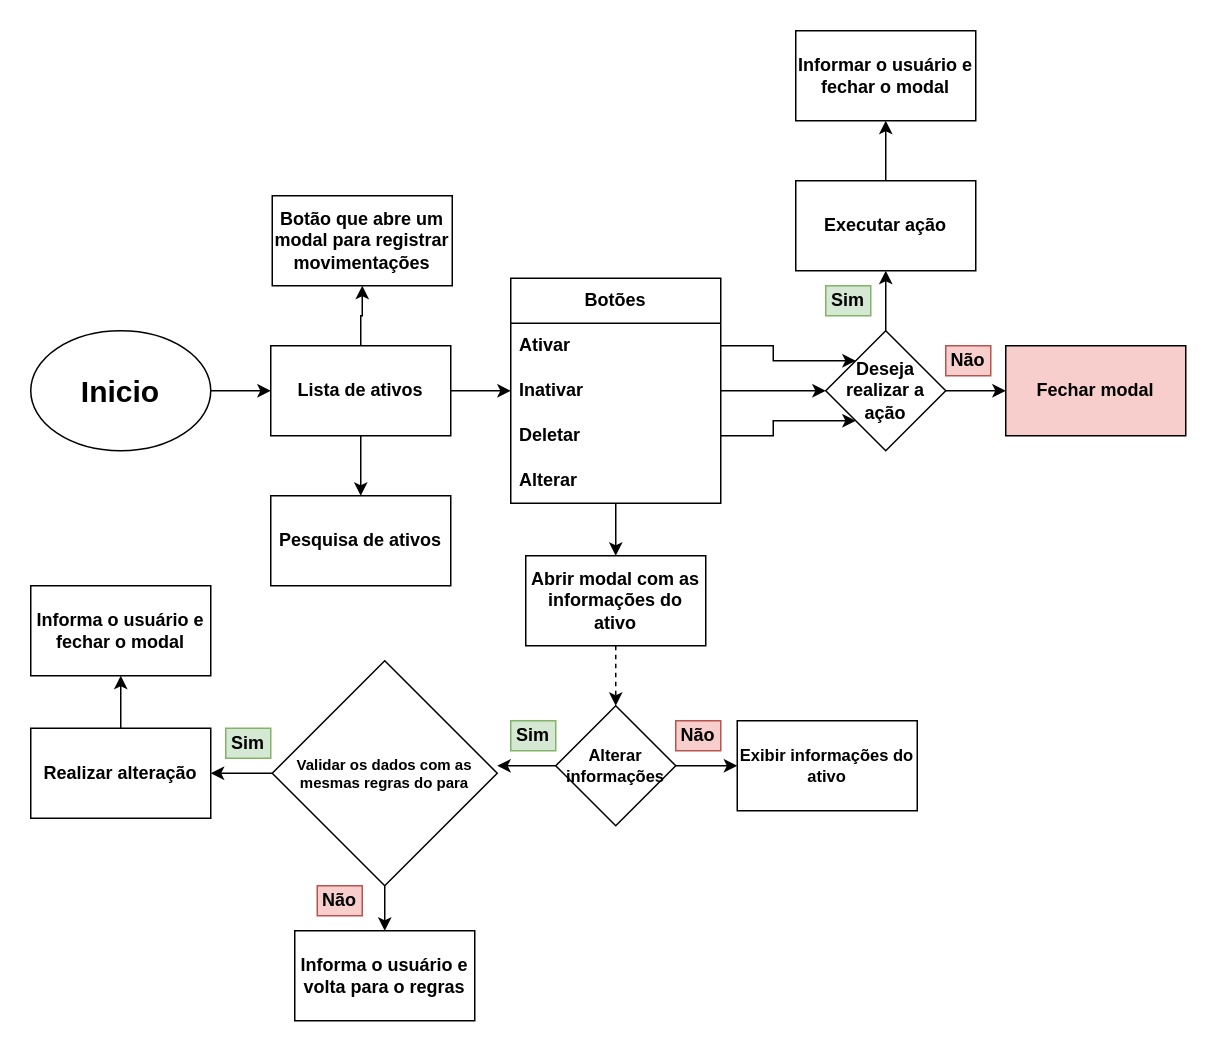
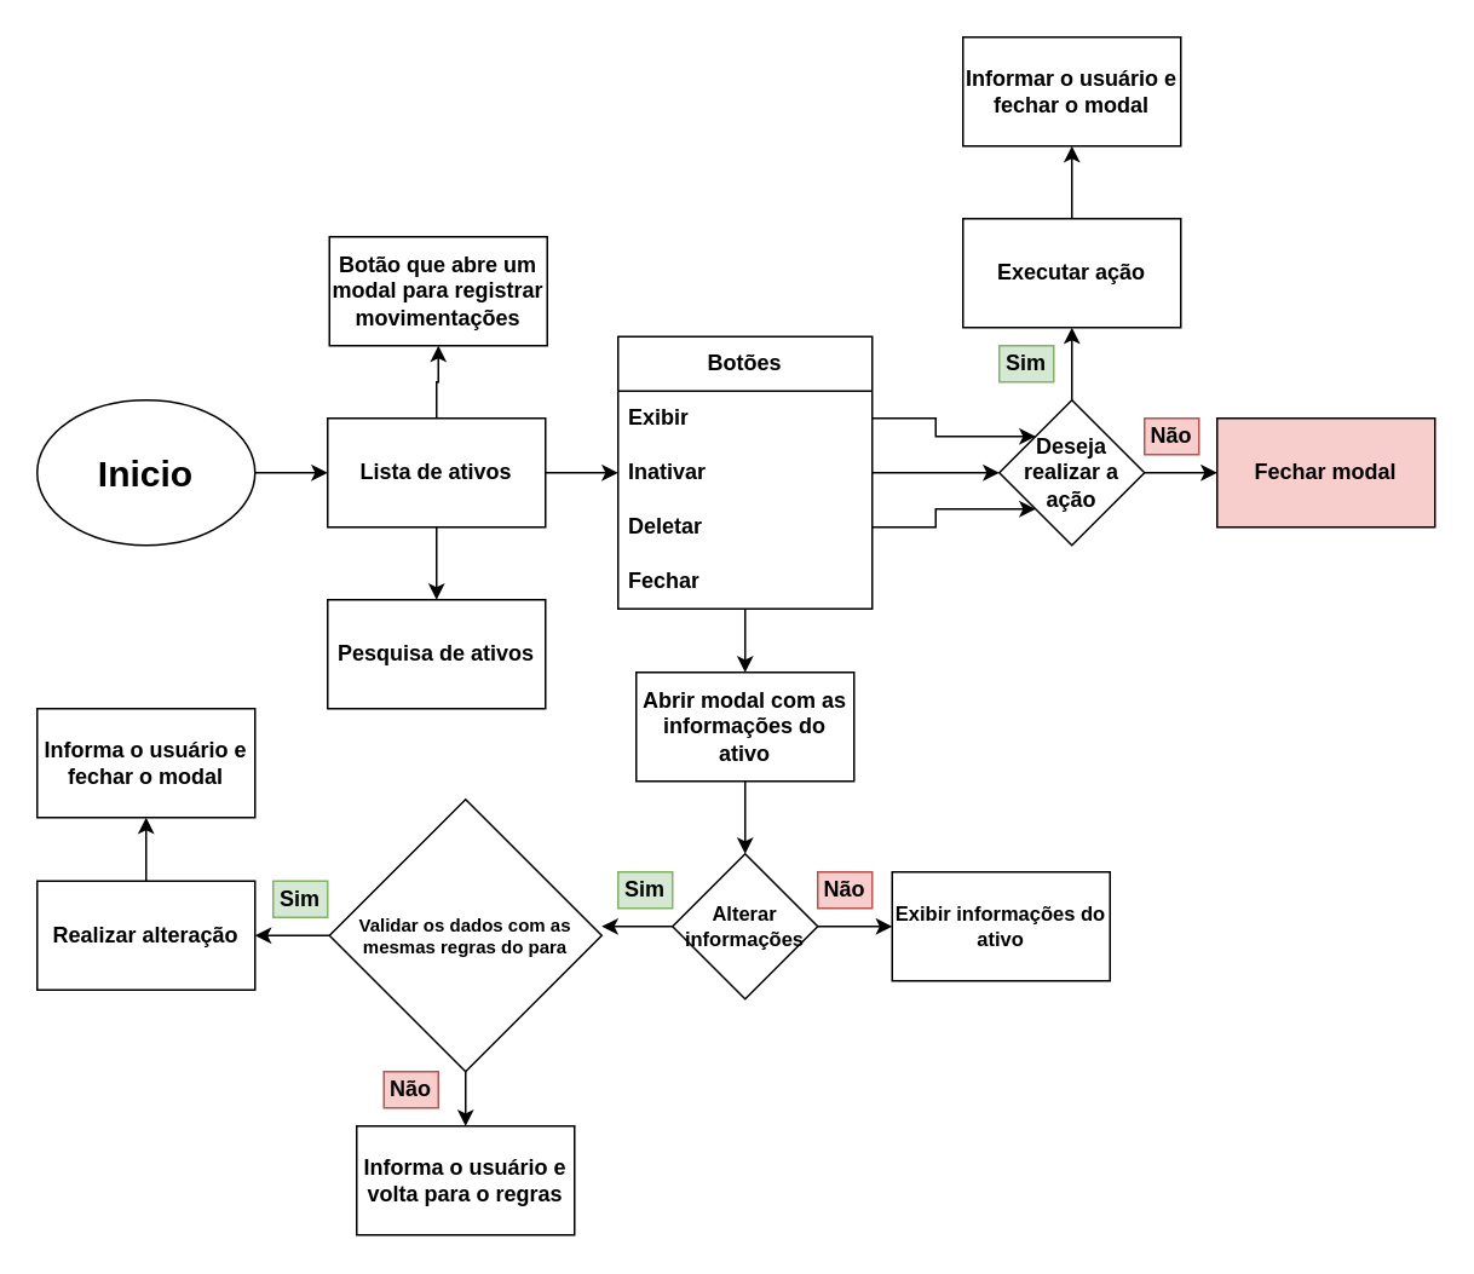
- <mxCell id="10" value="Ativar" style="text;strokeColor=none;fillColor=none;align=left;verticalAlign=middle;spacingLeft=4;spacingRight=4;overflow=hidden;points=[[0,0.5],[1,0.5]];portConstraint=eastwest;rotatable=0;whiteSpace=wrap;html=1;fontStyle=1" parent="9" vertex="1"><mxGeometry y="30" width="140" height="30" as="geometry" /></mxCell>
+ <mxCell id="10" value="Exibir" style="text;strokeColor=none;fillColor=none;align=left;verticalAlign=middle;spacingLeft=4;spacingRight=4;overflow=hidden;points=[[0,0.5],[1,0.5]];portConstraint=eastwest;rotatable=0;whiteSpace=wrap;html=1;fontStyle=1" parent="9" vertex="1"><mxGeometry y="30" width="140" height="30" as="geometry" /></mxCell>
- <mxCell id="13" value="Alterar" style="text;strokeColor=none;fillColor=none;align=left;verticalAlign=middle;spacingLeft=4;spacingRight=4;overflow=hidden;points=[[0,0.5],[1,0.5]];portConstraint=eastwest;rotatable=0;whiteSpace=wrap;html=1;fontStyle=1" parent="9" vertex="1"><mxGeometry y="120" width="140" height="30" as="geometry" /></mxCell>
+ <mxCell id="13" value="Fechar" style="text;strokeColor=none;fillColor=none;align=left;verticalAlign=middle;spacingLeft=4;spacingRight=4;overflow=hidden;points=[[0,0.5],[1,0.5]];portConstraint=eastwest;rotatable=0;whiteSpace=wrap;html=1;fontStyle=1" parent="9" vertex="1"><mxGeometry y="120" width="140" height="30" as="geometry" /></mxCell>
- <mxCell id="25" style="edgeStyle=orthogonalEdgeStyle;rounded=0;orthogonalLoop=1;jettySize=auto;html=1;entryX=0.5;entryY=0;entryDx=0;entryDy=0;fontStyle=1;dashed=1;" parent="1" source="26" target="29" edge="1"><mxGeometry relative="1" as="geometry" /></mxCell>
+ <mxCell id="25" style="edgeStyle=orthogonalEdgeStyle;rounded=0;orthogonalLoop=1;jettySize=auto;html=1;entryX=0.5;entryY=0;entryDx=0;entryDy=0;fontStyle=1" parent="1" source="26" target="29" edge="1"><mxGeometry relative="1" as="geometry" /></mxCell>
